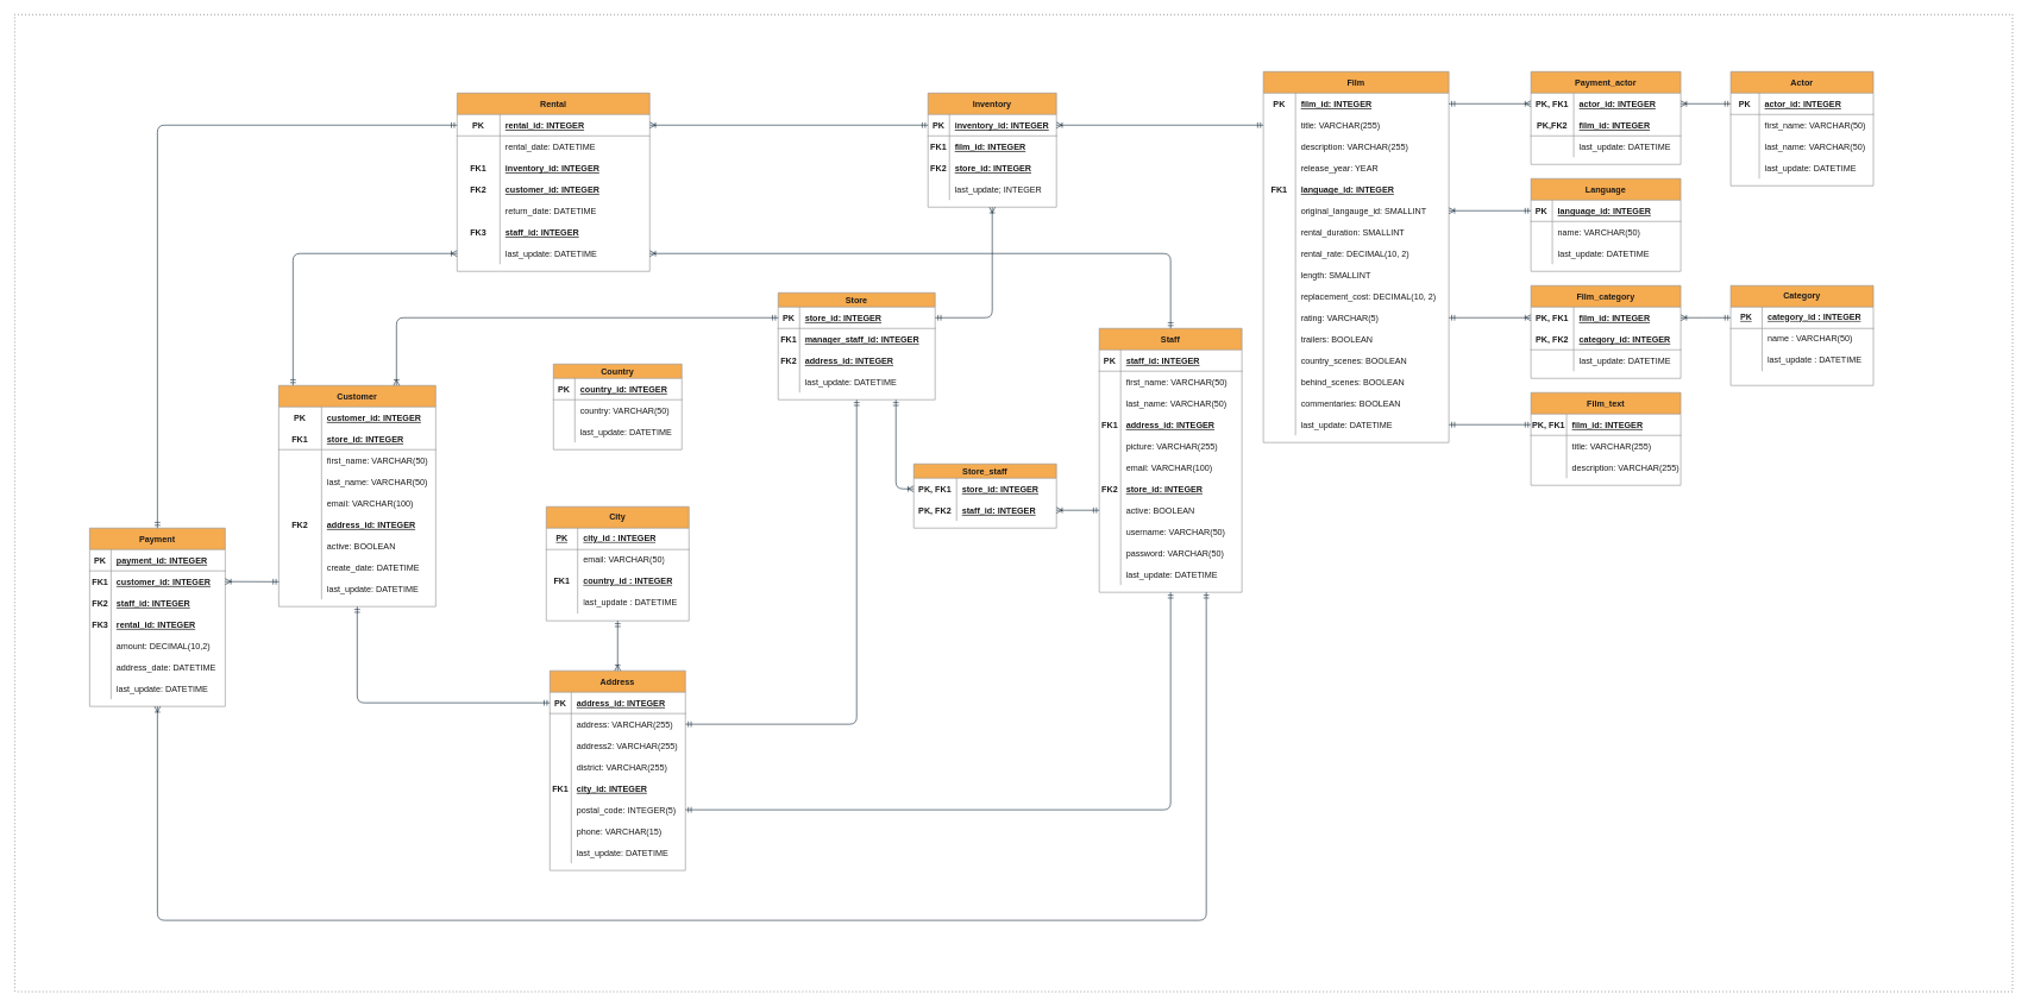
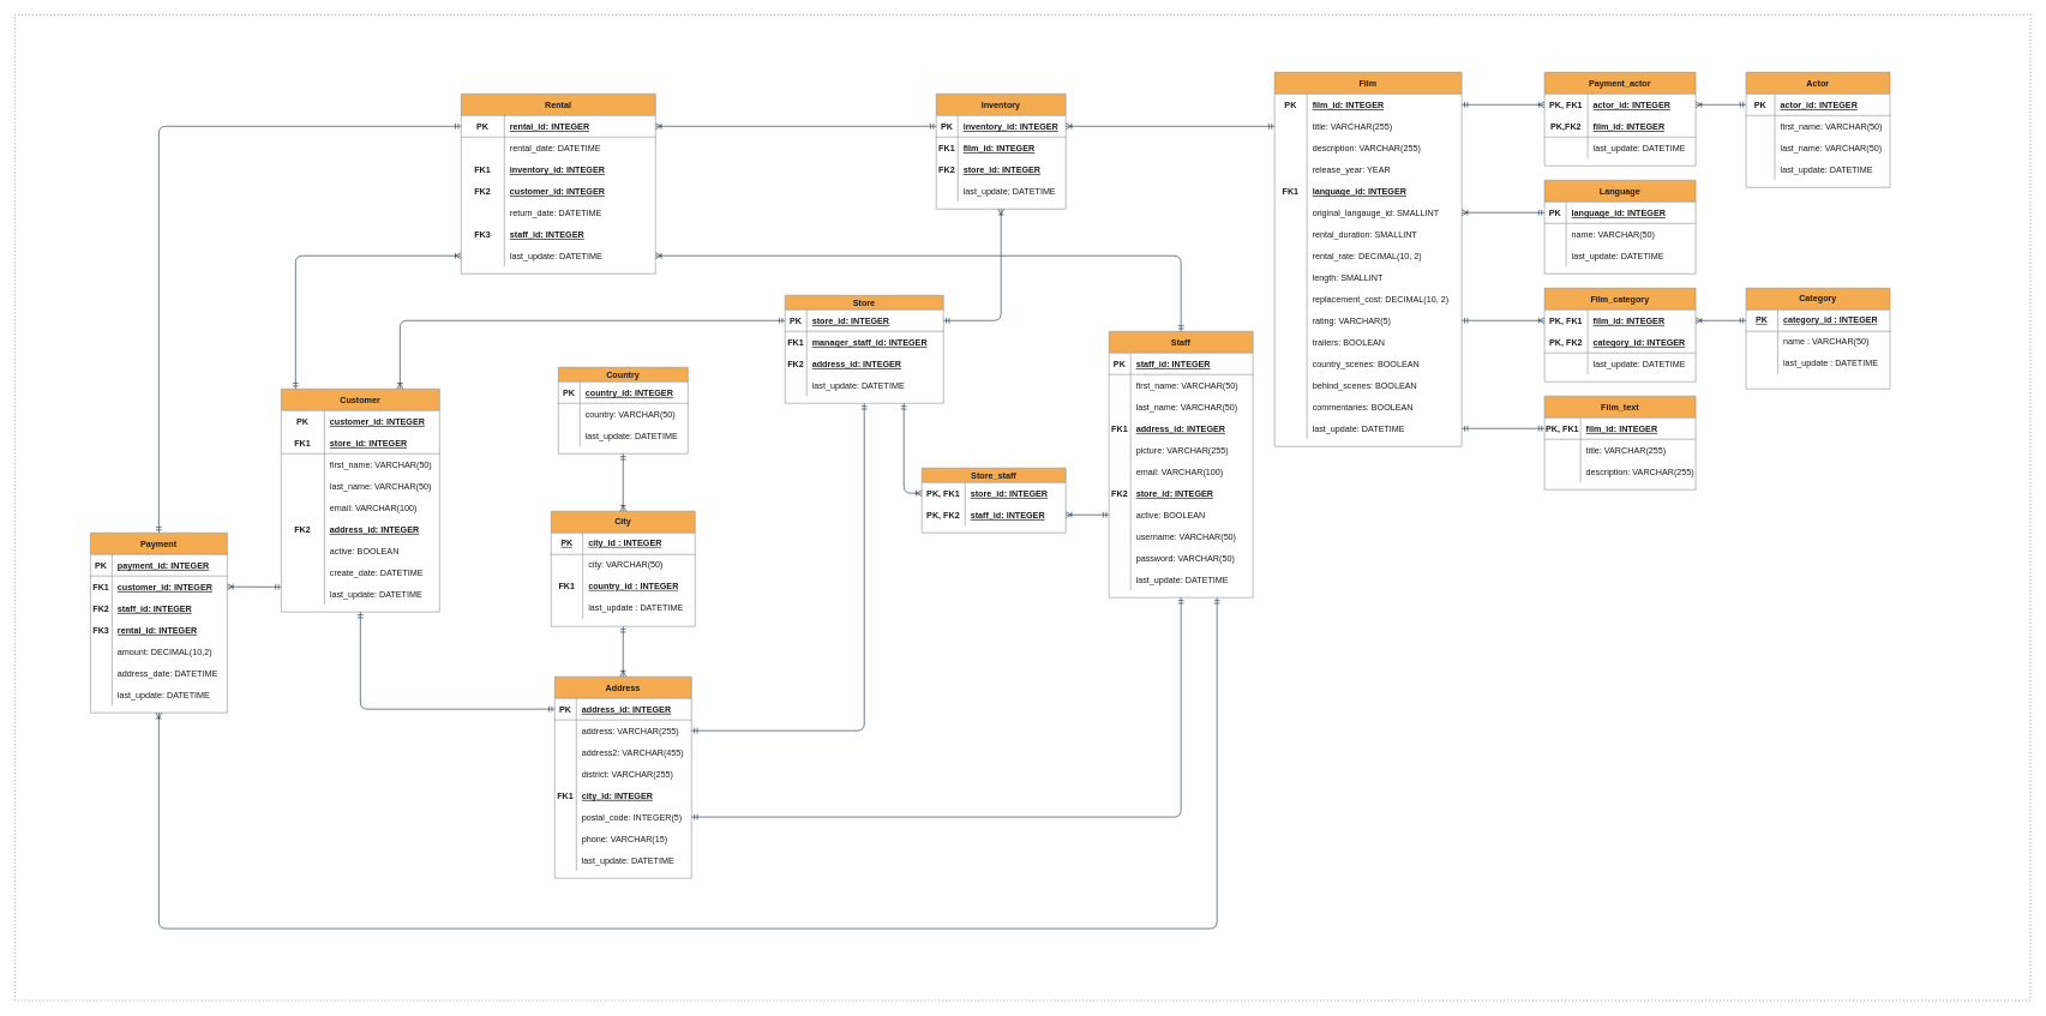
- <mxCell id="112" value="last_update; INTEGER" style="shape=partialRectangle;connectable=0;fillColor=none;top=0;left=0;bottom=0;right=0;align=left;spacingLeft=6;overflow=hidden;strokeColor=#909090;fontColor=#1A1A1A;" vertex="1" parent="110"><mxGeometry x="30" width="150" height="30" as="geometry" /></mxCell>
+ <mxCell id="112" value="last_update; DATETIME" style="shape=partialRectangle;connectable=0;fillColor=none;top=0;left=0;bottom=0;right=0;align=left;spacingLeft=6;overflow=hidden;strokeColor=#909090;fontColor=#1A1A1A;" vertex="1" parent="110"><mxGeometry x="30" width="150" height="30" as="geometry" /></mxCell>
+ <mxCell id="266" value="" style="edgeStyle=orthogonalEdgeStyle;fontSize=12;html=1;endArrow=ERoneToMany;startArrow=ERmandOne;exitX=0.5;exitY=1;exitDx=0;exitDy=0;entryX=0.5;entryY=0;entryDx=0;entryDy=0;strokeColor=#182E3E;fontColor=#1A1A1A;labelBackgroundColor=#EEEEEE;" edge="1" parent="1" source="3" target="178"><mxGeometry width="100" height="100" relative="1" as="geometry"><mxPoint x="2020" y="800" as="sourcePoint" /><mxPoint x="1850" y="790" as="targetPoint" /></mxGeometry></mxCell>
- <mxCell id="184" value="email: VARCHAR(50)" style="shape=partialRectangle;html=1;whiteSpace=wrap;connectable=0;fillColor=none;top=0;left=0;bottom=0;right=0;align=left;spacingLeft=6;overflow=hidden;strokeColor=#909090;fontColor=#1A1A1A;" vertex="1" parent="182"><mxGeometry x="44" width="156" height="30" as="geometry" /></mxCell>
+ <mxCell id="184" value="city: VARCHAR(50)" style="shape=partialRectangle;html=1;whiteSpace=wrap;connectable=0;fillColor=none;top=0;left=0;bottom=0;right=0;align=left;spacingLeft=6;overflow=hidden;strokeColor=#909090;fontColor=#1A1A1A;" vertex="1" parent="182"><mxGeometry x="44" width="156" height="30" as="geometry" /></mxCell>
- <mxCell id="200" value="address2: VARCHAR(255)" style="shape=partialRectangle;connectable=0;fillColor=none;top=0;left=0;bottom=0;right=0;align=left;spacingLeft=6;overflow=hidden;strokeColor=#909090;fontColor=#1A1A1A;" vertex="1" parent="198"><mxGeometry x="30" width="160" height="30" as="geometry" /></mxCell>
+ <mxCell id="200" value="address2: VARCHAR(455)" style="shape=partialRectangle;connectable=0;fillColor=none;top=0;left=0;bottom=0;right=0;align=left;spacingLeft=6;overflow=hidden;strokeColor=#909090;fontColor=#1A1A1A;" vertex="1" parent="198"><mxGeometry x="30" width="160" height="30" as="geometry" /></mxCell>
